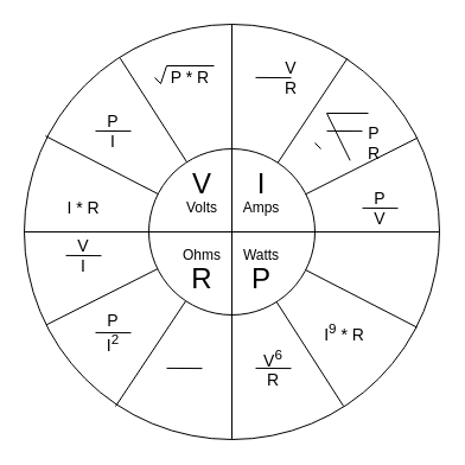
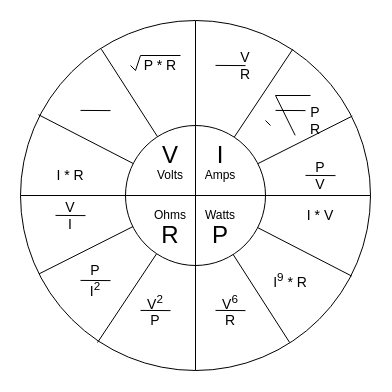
- <mxCell id="26" value="P&lt;br&gt;I" style="text;html=1;strokeColor=none;fillColor=none;align=center;verticalAlign=middle;whiteSpace=wrap;rounded=0;fontSize=14;" parent="2" vertex="1"><mxGeometry x="45" y="75" width="60" height="30" as="geometry" /></mxCell>
+ <mxCell id="20" value="I * V" style="text;html=1;strokeColor=none;fillColor=none;align=center;verticalAlign=middle;whiteSpace=wrap;rounded=0;fontSize=14;" parent="2" vertex="1"><mxGeometry x="270" y="180" width="60" height="30" as="geometry" /></mxCell>
+ <mxCell id="24" value="V&lt;sup&gt;2&lt;/sup&gt;&lt;br&gt;P" style="text;html=1;strokeColor=none;fillColor=none;align=center;verticalAlign=middle;whiteSpace=wrap;rounded=0;fontSize=14;" parent="2" vertex="1"><mxGeometry x="105" y="275" width="60" height="30" as="geometry" /></mxCell>
